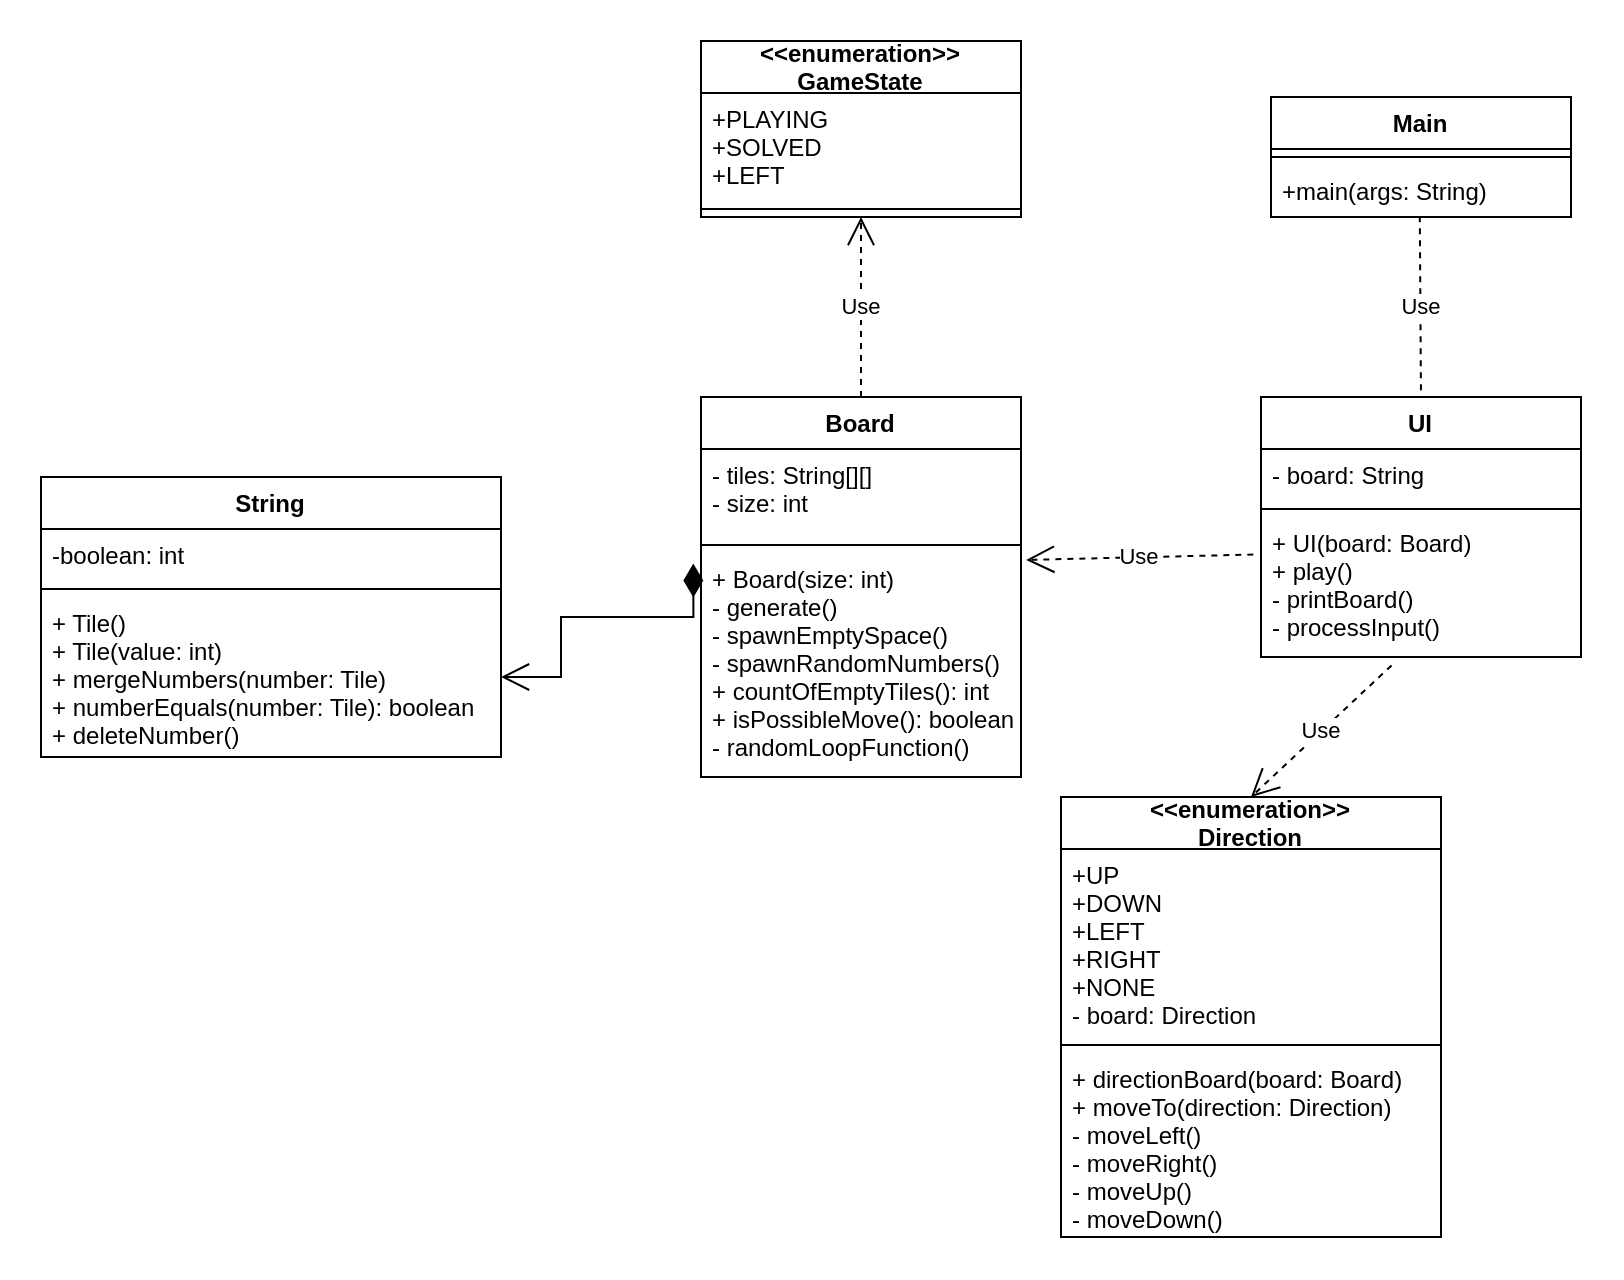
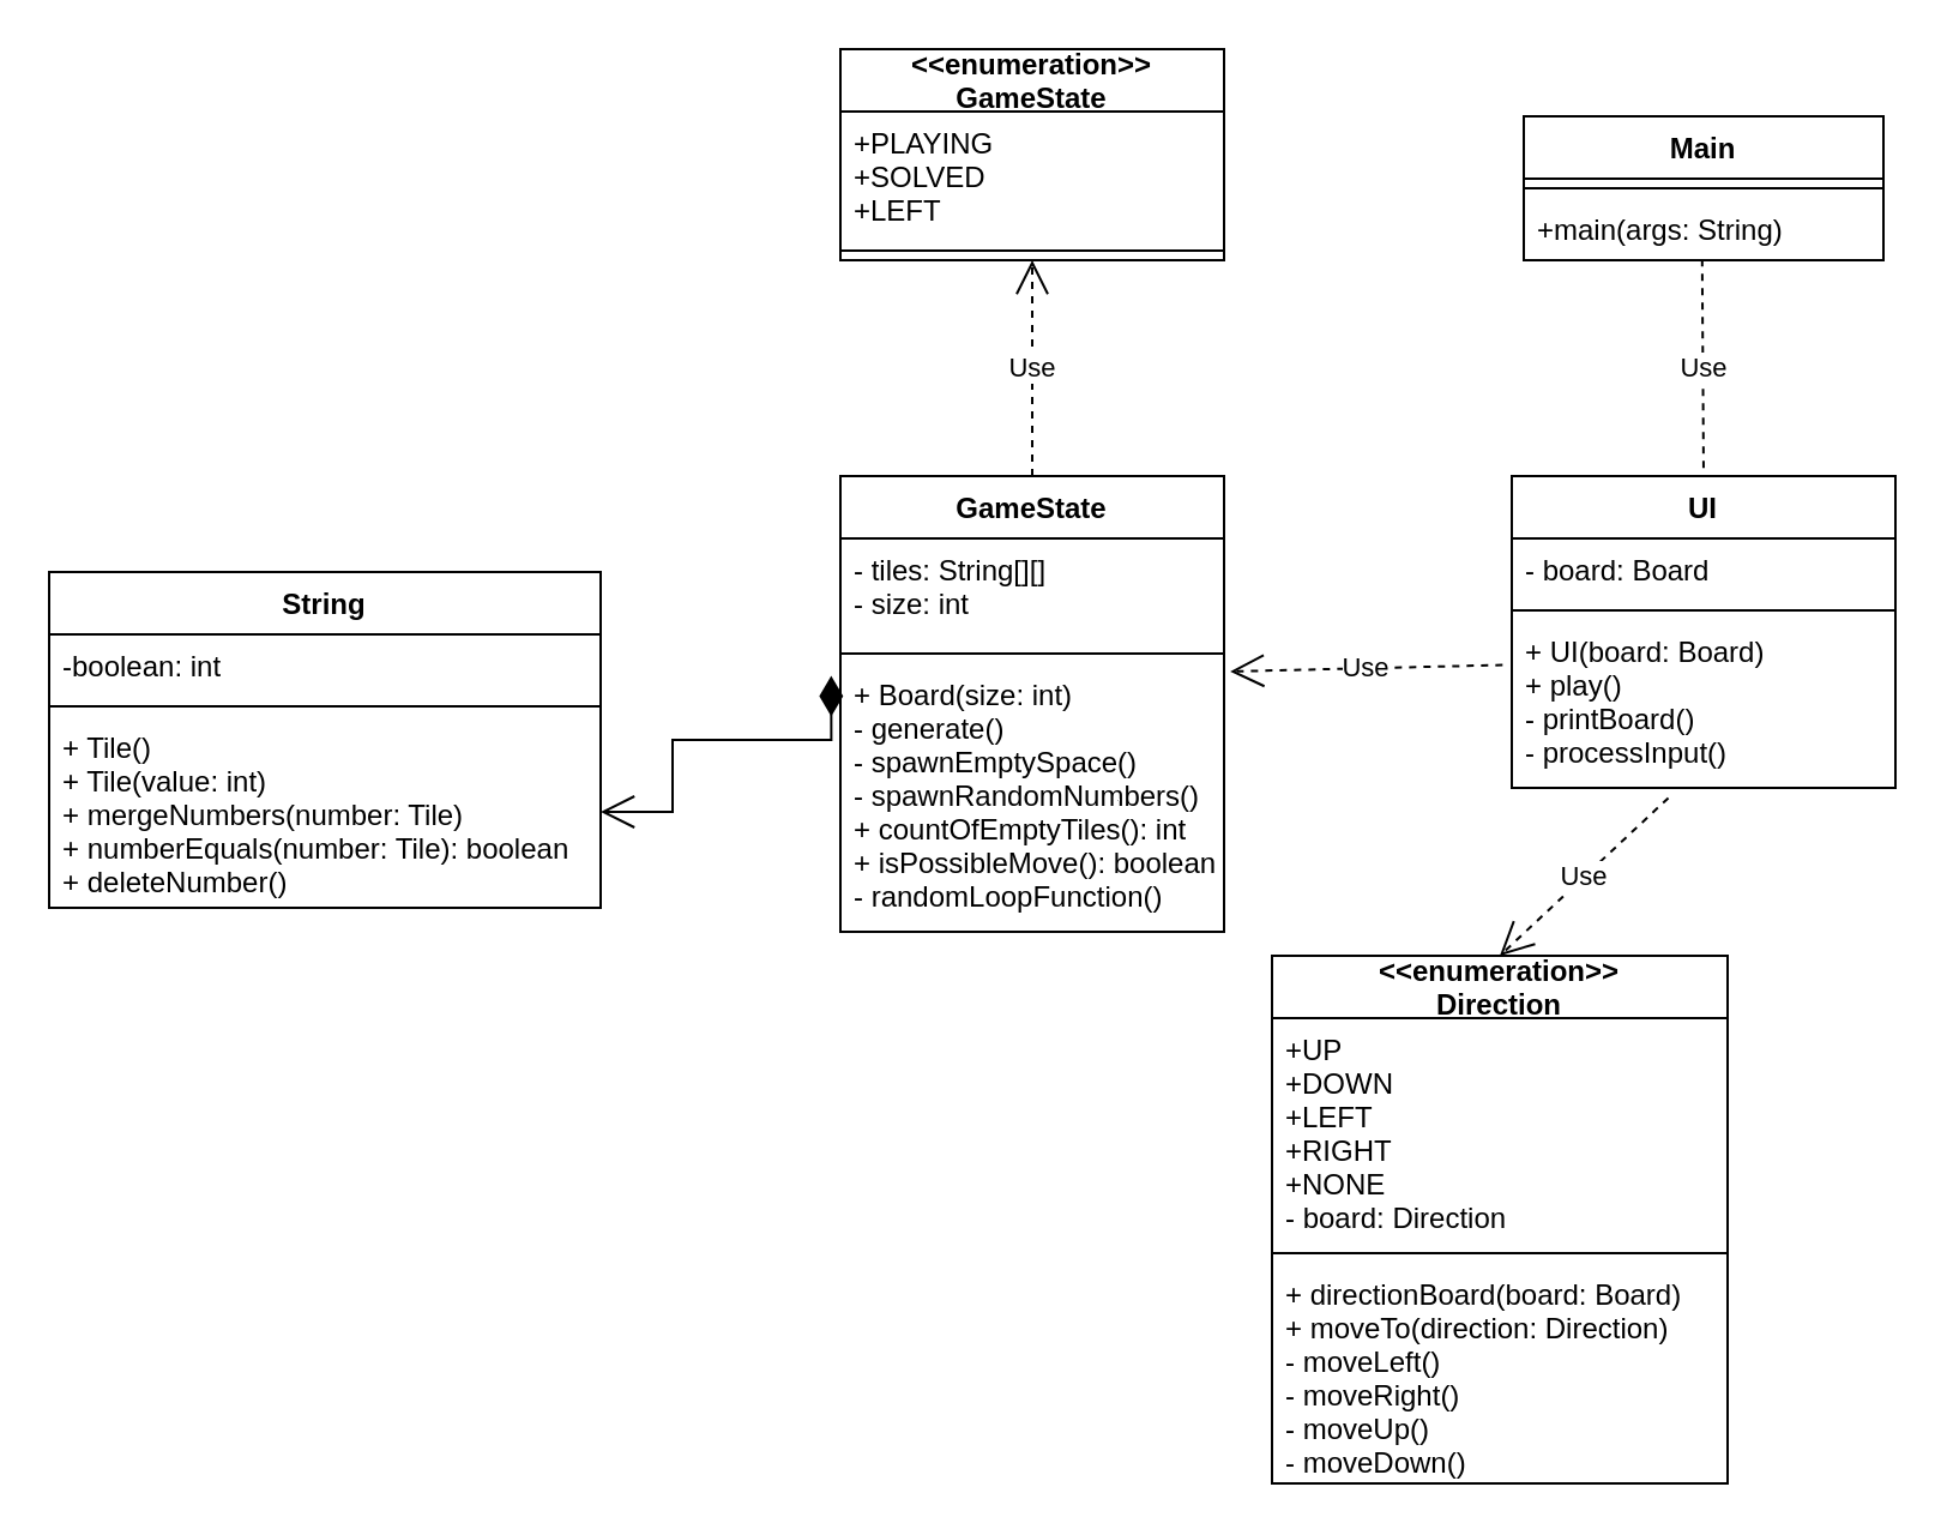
- <mxCell id="6" value="Board" style="swimlane;fontStyle=1;align=center;verticalAlign=top;childLayout=stackLayout;horizontal=1;startSize=26;horizontalStack=0;resizeParent=1;resizeParentMax=0;resizeLast=0;collapsible=1;marginBottom=0;" vertex="1" parent="1"><mxGeometry x="350" y="198" width="160" height="190" as="geometry" /></mxCell>
+ <mxCell id="6" value="GameState" style="swimlane;fontStyle=1;align=center;verticalAlign=top;childLayout=stackLayout;horizontal=1;startSize=26;horizontalStack=0;resizeParent=1;resizeParentMax=0;resizeLast=0;collapsible=1;marginBottom=0;" vertex="1" parent="1"><mxGeometry x="350" y="198" width="160" height="190" as="geometry" /></mxCell>
- <mxCell id="11" value="- board: String" style="text;strokeColor=none;fillColor=none;align=left;verticalAlign=top;spacingLeft=4;spacingRight=4;overflow=hidden;rotatable=0;points=[[0,0.5],[1,0.5]];portConstraint=eastwest;" vertex="1" parent="10"><mxGeometry y="26" width="160" height="26" as="geometry" /></mxCell>
+ <mxCell id="11" value="- board: Board" style="text;strokeColor=none;fillColor=none;align=left;verticalAlign=top;spacingLeft=4;spacingRight=4;overflow=hidden;rotatable=0;points=[[0,0.5],[1,0.5]];portConstraint=eastwest;" vertex="1" parent="10"><mxGeometry y="26" width="160" height="26" as="geometry" /></mxCell>
